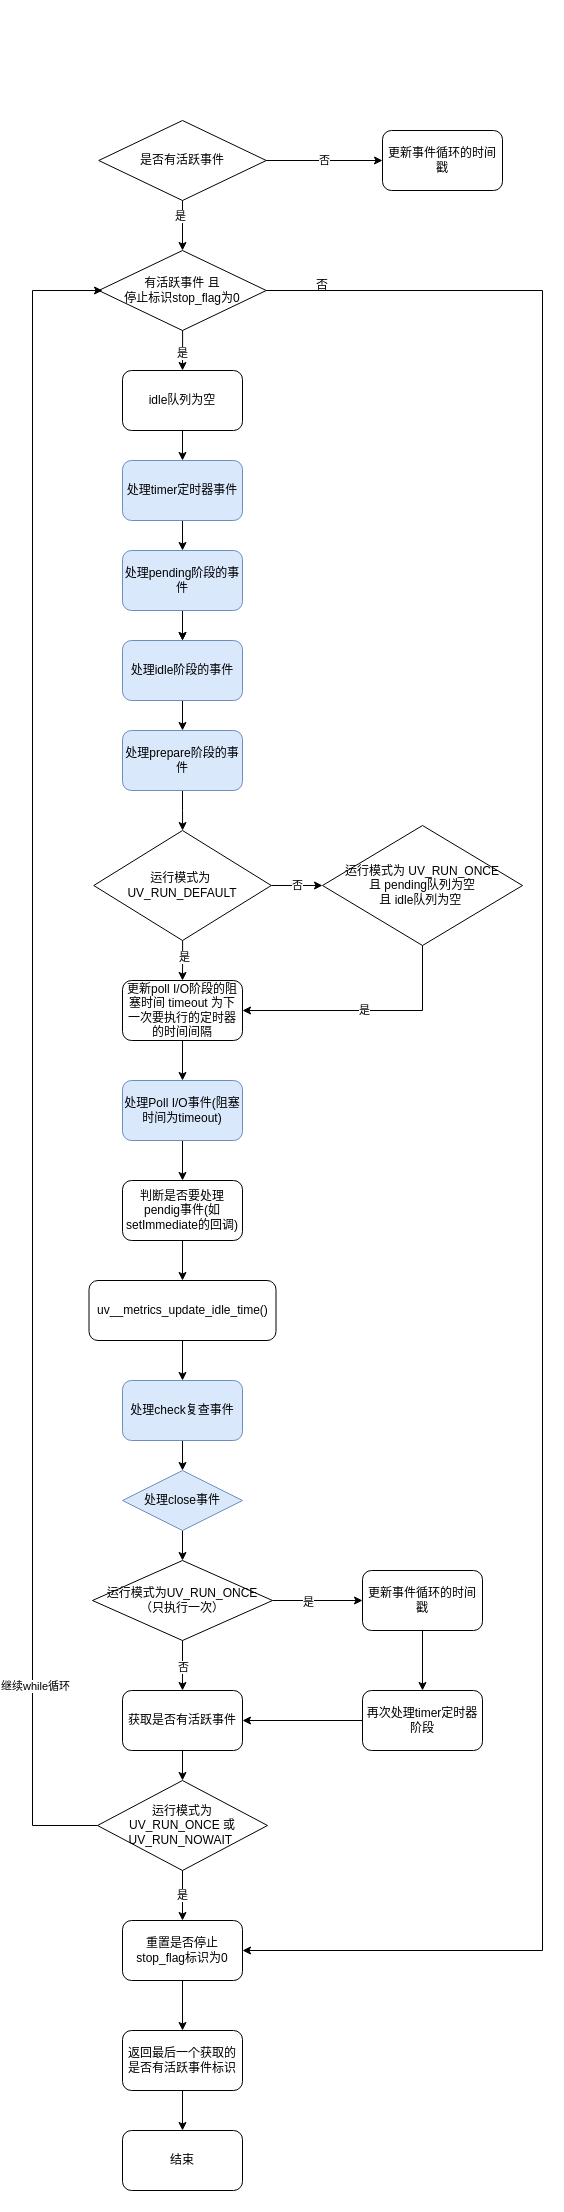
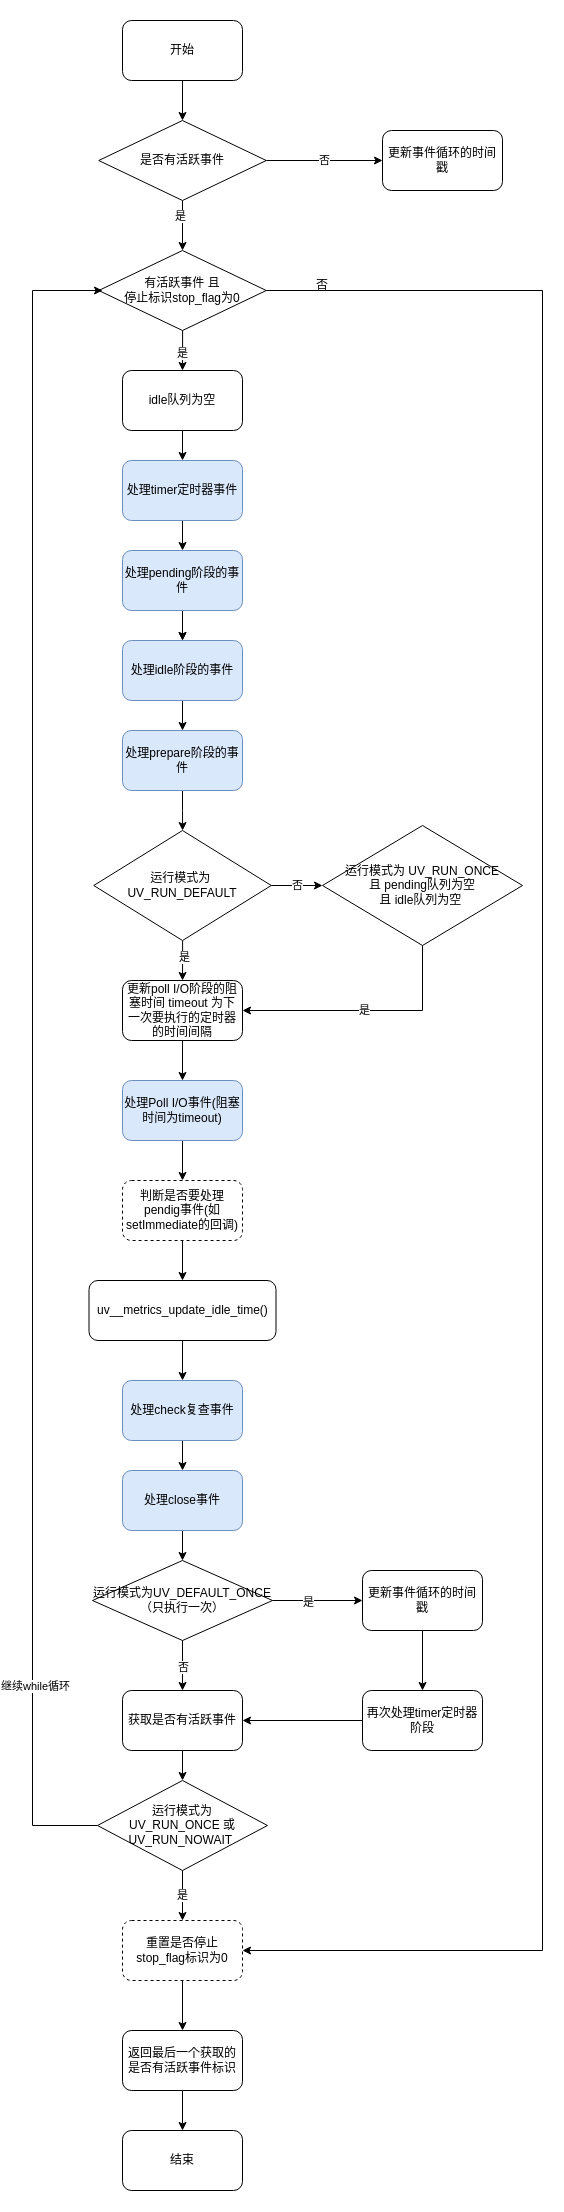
+ <mxCell id="3" value="开始" style="rounded=1;whiteSpace=wrap;html=1;" parent="1" vertex="1"><mxGeometry x="110" y="20" width="120" height="60" as="geometry" /></mxCell>
+ <mxCell id="2" value="" style="edgeStyle=orthogonalEdgeStyle;rounded=0;orthogonalLoop=1;jettySize=auto;html=1;entryX=0.5;entryY=0;entryDx=0;entryDy=0;" parent="1" source="3" edge="1" target="8"><mxGeometry relative="1" as="geometry"><mxPoint x="170" y="130" as="targetPoint" /></mxGeometry></mxCell>
- <mxCell id="60" value="判断是否要处理pendig事件(如setImmediate的回调)" style="rounded=1;whiteSpace=wrap;html=1;" vertex="1" parent="1"><mxGeometry x="110" y="1180" width="120" height="60" as="geometry" /></mxCell>
+ <mxCell id="60" value="判断是否要处理pendig事件(如setImmediate的回调)" style="rounded=1;whiteSpace=wrap;html=1;dashed=1;" vertex="1" parent="1"><mxGeometry x="110" y="1180" width="120" height="60" as="geometry" /></mxCell>
- <mxCell id="43" value="处理close事件" style="rhombus;whiteSpace=wrap;html=1;fillColor=#dae8fc;strokeColor=#6c8ebf;" parent="1" vertex="1"><mxGeometry x="110" y="1470" width="120" height="60" as="geometry" /></mxCell>
+ <mxCell id="43" value="处理close事件" style="rounded=1;whiteSpace=wrap;html=1;fillColor=#dae8fc;strokeColor=#6c8ebf;" parent="1" vertex="1"><mxGeometry x="110" y="1470" width="120" height="60" as="geometry" /></mxCell>
- <mxCell id="48" value="运行模式为UV_RUN_ONCE&lt;br&gt;（只执行一次）" style="rhombus;whiteSpace=wrap;html=1;" parent="1" vertex="1"><mxGeometry x="80" y="1560" width="180" height="80" as="geometry" /></mxCell>
+ <mxCell id="48" value="运行模式为UV_DEFAULT_ONCE&lt;br&gt;（只执行一次）" style="rhombus;whiteSpace=wrap;html=1;" parent="1" vertex="1"><mxGeometry x="80" y="1560" width="180" height="80" as="geometry" /></mxCell>
- <mxCell id="13" value="重置是否停止stop_flag标识为0" style="rounded=1;whiteSpace=wrap;html=1;" parent="1" vertex="1"><mxGeometry x="110" y="1920" width="120" height="60" as="geometry" /></mxCell>
+ <mxCell id="13" value="重置是否停止stop_flag标识为0" style="rounded=1;whiteSpace=wrap;html=1;dashed=1;" parent="1" vertex="1"><mxGeometry x="110" y="1920" width="120" height="60" as="geometry" /></mxCell>
